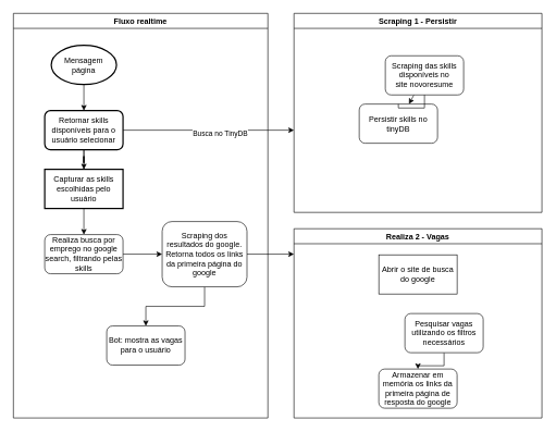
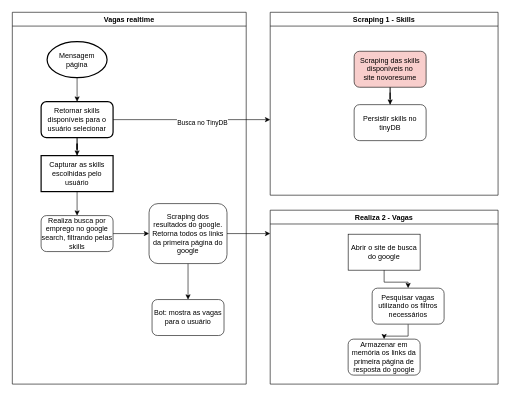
- <mxCell id="17" value="Fluxo realtime" style="swimlane;" parent="1" vertex="1"><mxGeometry x="20" y="20" width="390" height="620" as="geometry" /></mxCell>
+ <mxCell id="17" value="Vagas realtime" style="swimlane;" parent="1" vertex="1"><mxGeometry x="20" y="20" width="390" height="620" as="geometry" /></mxCell>
- <mxCell id="18" value="Scraping 1 - Persistir" style="swimlane;" parent="1" vertex="1"><mxGeometry x="450" y="20" width="380" height="305" as="geometry" /></mxCell>
+ <mxCell id="18" value="Scraping 1 - Skills" style="swimlane;" parent="1" vertex="1"><mxGeometry x="450" y="20" width="380" height="305" as="geometry" /></mxCell>
- <mxCell id="20" value="Scraping das skills disponíveis no site&amp;nbsp;novoresume" style="rounded=1;whiteSpace=wrap;html=1;" parent="18" vertex="1"><mxGeometry x="140" y="65" width="120" height="60" as="geometry" /></mxCell>
+ <mxCell id="20" value="Scraping das skills disponíveis no site&amp;nbsp;novoresume" style="rounded=1;whiteSpace=wrap;html=1;fillColor=#f8cecc;" parent="18" vertex="1"><mxGeometry x="140" y="65" width="120" height="60" as="geometry" /></mxCell>
- <mxCell id="21" value="Persistir skills no tinyDB" style="whiteSpace=wrap;html=1;rounded=1;" parent="18" vertex="1"><mxGeometry x="100" y="139" width="120" height="60" as="geometry" /></mxCell>
+ <mxCell id="21" value="Persistir skills no tinyDB" style="whiteSpace=wrap;html=1;rounded=1;" parent="18" vertex="1"><mxGeometry x="140" y="154" width="120" height="60" as="geometry" /></mxCell>
+ <mxCell id="27" value="" style="edgeStyle=orthogonalEdgeStyle;rounded=0;orthogonalLoop=1;jettySize=auto;html=1;" parent="23" source="24" target="26" edge="1"><mxGeometry relative="1" as="geometry" /></mxCell>
- <mxCell id="12" value="Bot: mostra as vagas para o usuário" style="rounded=1;whiteSpace=wrap;html=1;" parent="1" vertex="1"><mxGeometry x="163" y="499" width="120" height="60" as="geometry" /></mxCell>
+ <mxCell id="12" value="Bot: mostra as vagas para o usuário" style="rounded=1;whiteSpace=wrap;html=1;" parent="1" vertex="1"><mxGeometry x="253" y="499" width="120" height="60" as="geometry" /></mxCell>
